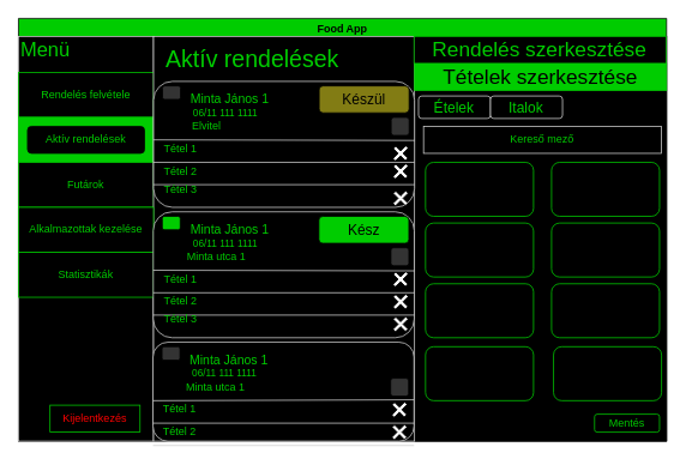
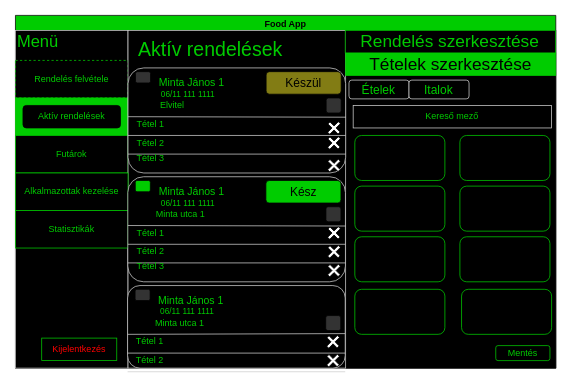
- <mxCell id="5" value="&lt;font color=&quot;#00cc00&quot;&gt;Rendelés felvétele&lt;/font&gt;" style="rounded=0;whiteSpace=wrap;html=1;fillColor=#000000;strokeColor=#00CC00;" parent="1" vertex="1"><mxGeometry y="80" width="150" height="50" as="geometry" x="20" /></mxCell>
+ <mxCell id="5" value="&lt;font color=&quot;#00cc00&quot;&gt;Rendelés felvétele&lt;/font&gt;" style="rounded=0;whiteSpace=wrap;html=1;fillColor=#000000;strokeColor=#00CC00;dashed=1;" parent="1" vertex="1"><mxGeometry y="80" width="150" height="50" as="geometry" x="20" /></mxCell>
